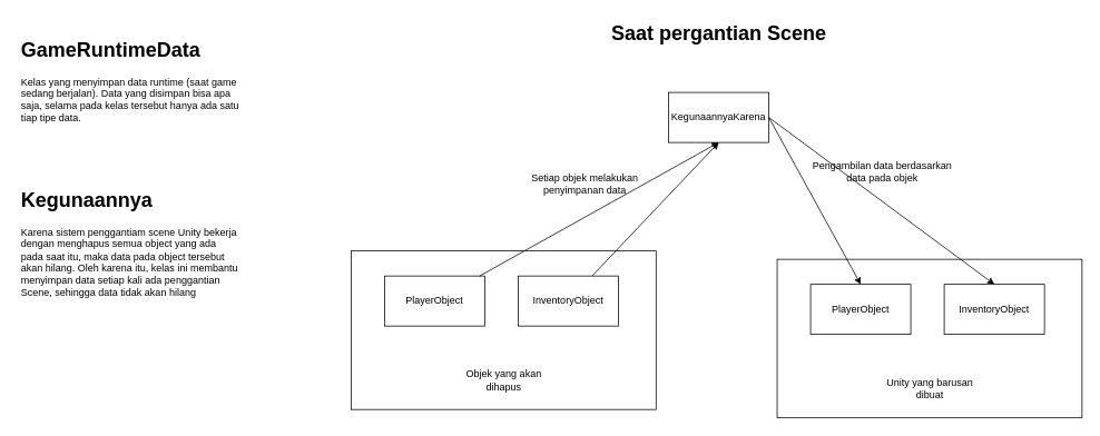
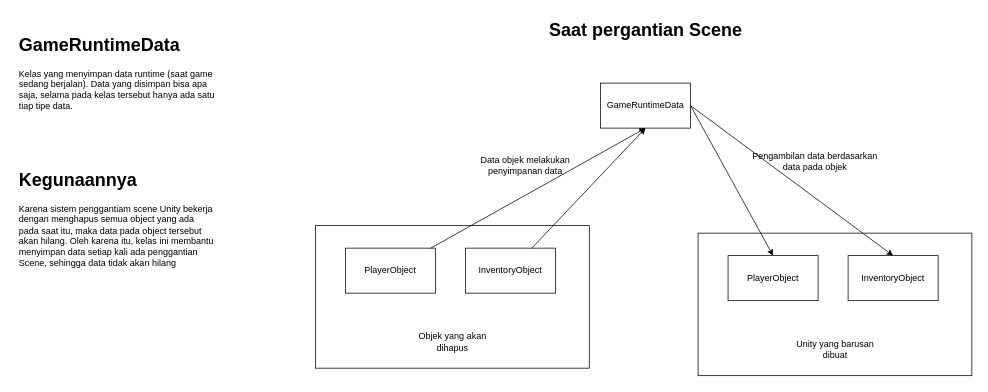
- <mxCell id="5" value="KegunaannyaKarena" style="rounded=0;whiteSpace=wrap;html=1;" vertex="1" parent="1"><mxGeometry x="800" y="110" width="120" height="60" as="geometry" /></mxCell>
+ <mxCell id="5" value="GameRuntimeData" style="rounded=0;whiteSpace=wrap;html=1;" vertex="1" parent="1"><mxGeometry x="800" y="110" width="120" height="60" as="geometry" /></mxCell>
- <mxCell id="19" value="Pengambilan data berdasarkan data pada objek" style="text;html=1;strokeColor=none;fillColor=none;align=center;verticalAlign=middle;whiteSpace=wrap;rounded=0;" vertex="1" parent="1"><mxGeometry x="971.25" y="190" width="170" height="30" as="geometry" /></mxCell>
+ <mxCell id="19" value="Pengambilan data berdasarkan data pada objek" style="text;html=1;strokeColor=none;fillColor=none;align=center;verticalAlign=middle;whiteSpace=wrap;rounded=0;" vertex="1" parent="1"><mxGeometry x="1001.25" y="200" width="170" height="30" as="geometry" /></mxCell>
- <mxCell id="11" value="Setiap objek melakukan penyimpanan data" style="text;html=1;strokeColor=none;fillColor=none;align=center;verticalAlign=middle;whiteSpace=wrap;rounded=0;" vertex="1" parent="1"><mxGeometry x="630" y="210" width="140" height="20" as="geometry" /></mxCell>
+ <mxCell id="11" value="Data objek melakukan penyimpanan data" style="text;html=1;strokeColor=none;fillColor=none;align=center;verticalAlign=middle;whiteSpace=wrap;rounded=0;" vertex="1" parent="1"><mxGeometry x="630" y="210" width="140" height="20" as="geometry" /></mxCell>
